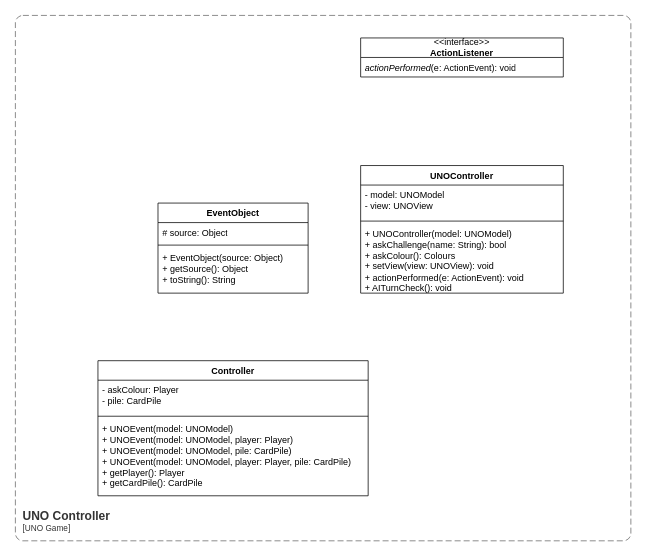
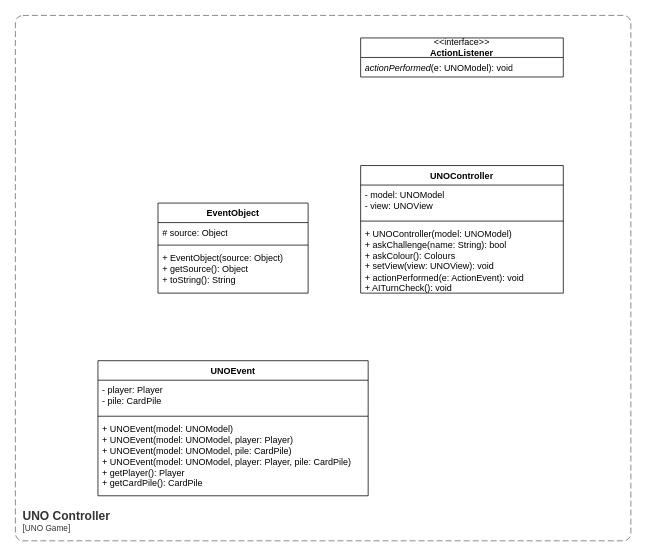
- <mxCell id="11" value="&lt;i&gt;actionPerformed&lt;/i&gt;(e: ActionEvent): void" style="text;strokeColor=none;fillColor=none;align=left;verticalAlign=top;spacingLeft=4;spacingRight=4;overflow=hidden;rotatable=0;points=[[0,0.5],[1,0.5]];portConstraint=eastwest;whiteSpace=wrap;html=1;" parent="10" vertex="1"><mxGeometry y="26" width="270" height="26" as="geometry" /></mxCell>
+ <mxCell id="11" value="&lt;i&gt;actionPerformed&lt;/i&gt;(e: UNOModel): void" style="text;strokeColor=none;fillColor=none;align=left;verticalAlign=top;spacingLeft=4;spacingRight=4;overflow=hidden;rotatable=0;points=[[0,0.5],[1,0.5]];portConstraint=eastwest;whiteSpace=wrap;html=1;" parent="10" vertex="1"><mxGeometry y="26" width="270" height="26" as="geometry" /></mxCell>
- <mxCell id="2" value="Controller" style="swimlane;fontStyle=1;align=center;verticalAlign=top;childLayout=stackLayout;horizontal=1;startSize=26;horizontalStack=0;resizeParent=1;resizeParentMax=0;resizeLast=0;collapsible=1;marginBottom=0;whiteSpace=wrap;html=1;" parent="1" vertex="1"><mxGeometry x="130" y="480" width="360" height="180" as="geometry" /></mxCell>
+ <mxCell id="2" value="UNOEvent" style="swimlane;fontStyle=1;align=center;verticalAlign=top;childLayout=stackLayout;horizontal=1;startSize=26;horizontalStack=0;resizeParent=1;resizeParentMax=0;resizeLast=0;collapsible=1;marginBottom=0;whiteSpace=wrap;html=1;" parent="1" vertex="1"><mxGeometry x="130" y="480" width="360" height="180" as="geometry" /></mxCell>
- <mxCell id="3" value="- askColour: Player&lt;br&gt;- pile: CardPile" style="text;strokeColor=none;fillColor=none;align=left;verticalAlign=top;spacingLeft=4;spacingRight=4;overflow=hidden;rotatable=0;points=[[0,0.5],[1,0.5]];portConstraint=eastwest;whiteSpace=wrap;html=1;" parent="2" vertex="1"><mxGeometry y="26" width="360" height="44" as="geometry" /></mxCell>
+ <mxCell id="3" value="- player: Player&lt;br&gt;- pile: CardPile" style="text;strokeColor=none;fillColor=none;align=left;verticalAlign=top;spacingLeft=4;spacingRight=4;overflow=hidden;rotatable=0;points=[[0,0.5],[1,0.5]];portConstraint=eastwest;whiteSpace=wrap;html=1;" parent="2" vertex="1"><mxGeometry y="26" width="360" height="44" as="geometry" /></mxCell>
